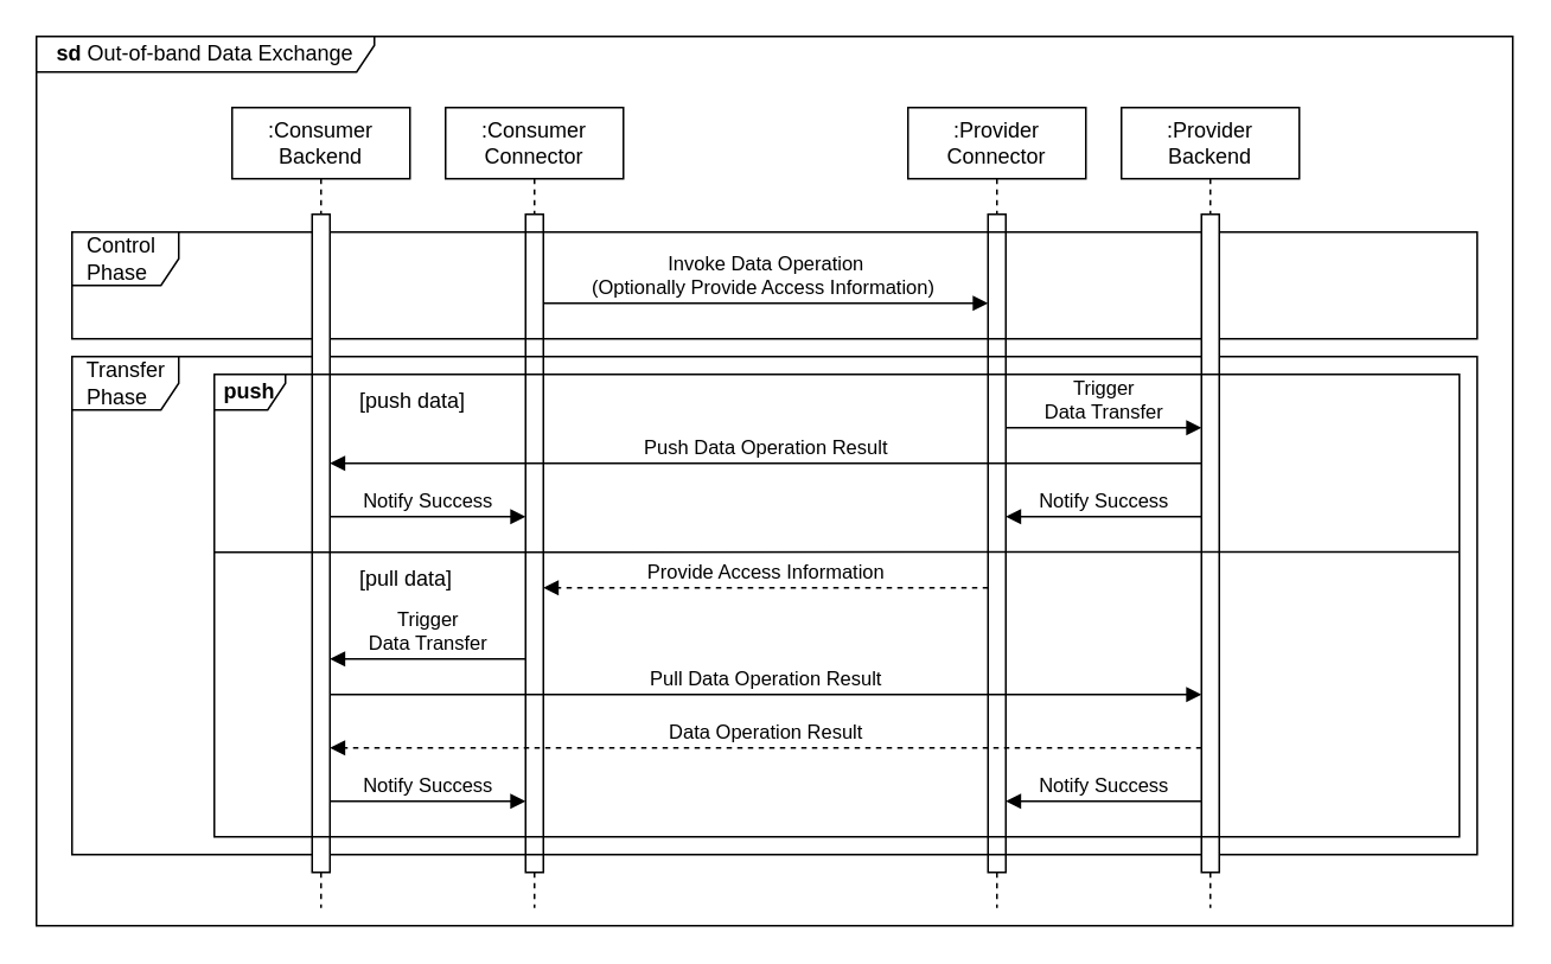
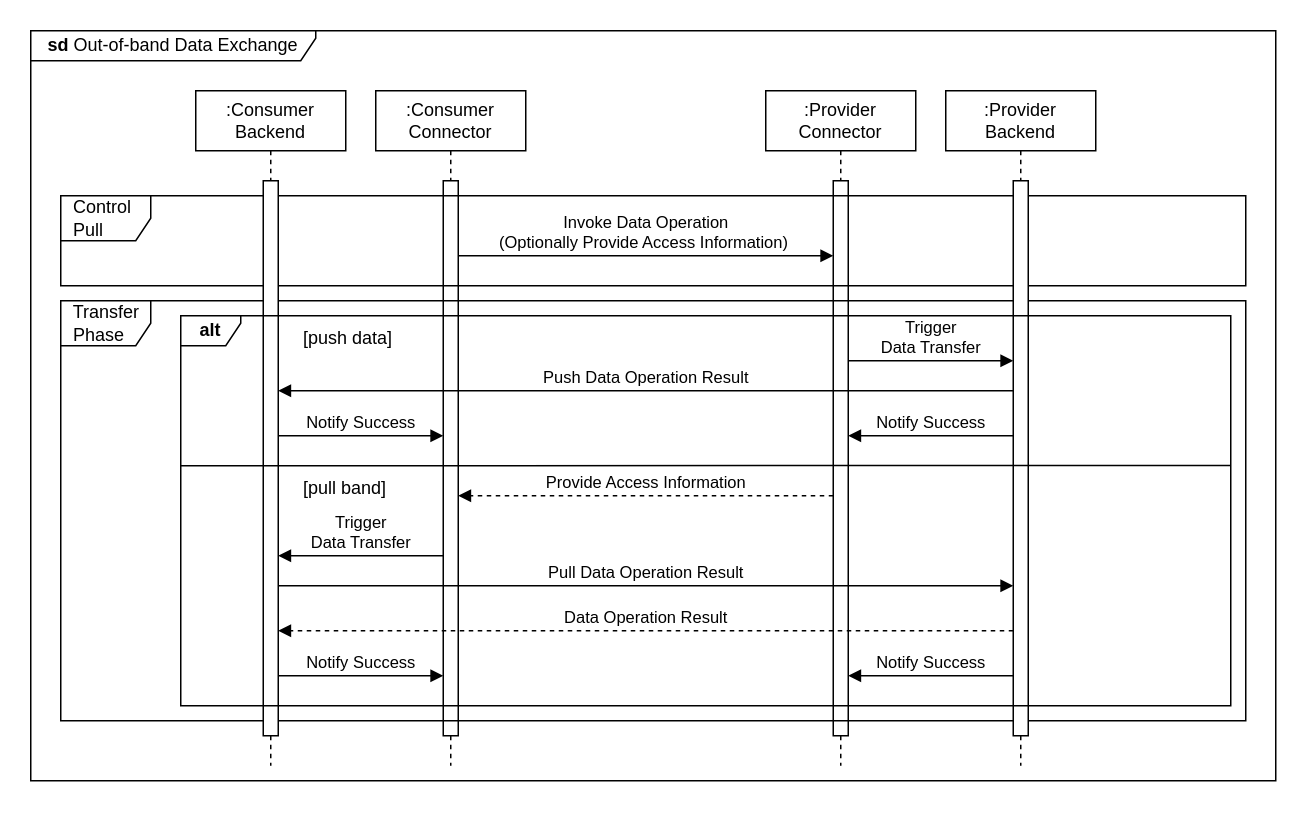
- <mxCell id="7" value="&amp;nbsp; Control &lt;br&gt;&amp;nbsp; Phase" style="shape=umlFrame;whiteSpace=wrap;html=1;width=60;height=30;align=left;" parent="1" vertex="1"><mxGeometry x="40" y="130" width="790" height="60" as="geometry" /></mxCell>
+ <mxCell id="7" value="&amp;nbsp; Control &lt;br&gt;&amp;nbsp; Pull" style="shape=umlFrame;whiteSpace=wrap;html=1;width=60;height=30;align=left;" parent="1" vertex="1"><mxGeometry x="40" y="130" width="790" height="60" as="geometry" /></mxCell>
- <mxCell id="14" value="&lt;div style=&quot;text-align: left&quot;&gt;&lt;span&gt;&lt;b&gt;push&lt;/b&gt;&lt;/span&gt;&lt;/div&gt;" style="shape=umlFrame;whiteSpace=wrap;html=1;width=40;height=20;" vertex="1" parent="1"><mxGeometry x="120" y="210" width="700" height="260" as="geometry" /></mxCell>
+ <mxCell id="14" value="&lt;div style=&quot;text-align: left&quot;&gt;&lt;span&gt;&lt;b&gt;alt&lt;/b&gt;&lt;/span&gt;&lt;/div&gt;" style="shape=umlFrame;whiteSpace=wrap;html=1;width=40;height=20;" vertex="1" parent="1"><mxGeometry x="120" y="210" width="700" height="260" as="geometry" /></mxCell>
- <mxCell id="16" value="[pull data]" style="text;html=1;strokeColor=none;fillColor=none;align=left;verticalAlign=middle;whiteSpace=wrap;rounded=0;" vertex="1" parent="1"><mxGeometry x="200" y="310" width="70" height="30" as="geometry" /></mxCell>
+ <mxCell id="16" value="[pull band]" style="text;html=1;strokeColor=none;fillColor=none;align=left;verticalAlign=middle;whiteSpace=wrap;rounded=0;" vertex="1" parent="1"><mxGeometry x="200" y="310" width="70" height="30" as="geometry" /></mxCell>
